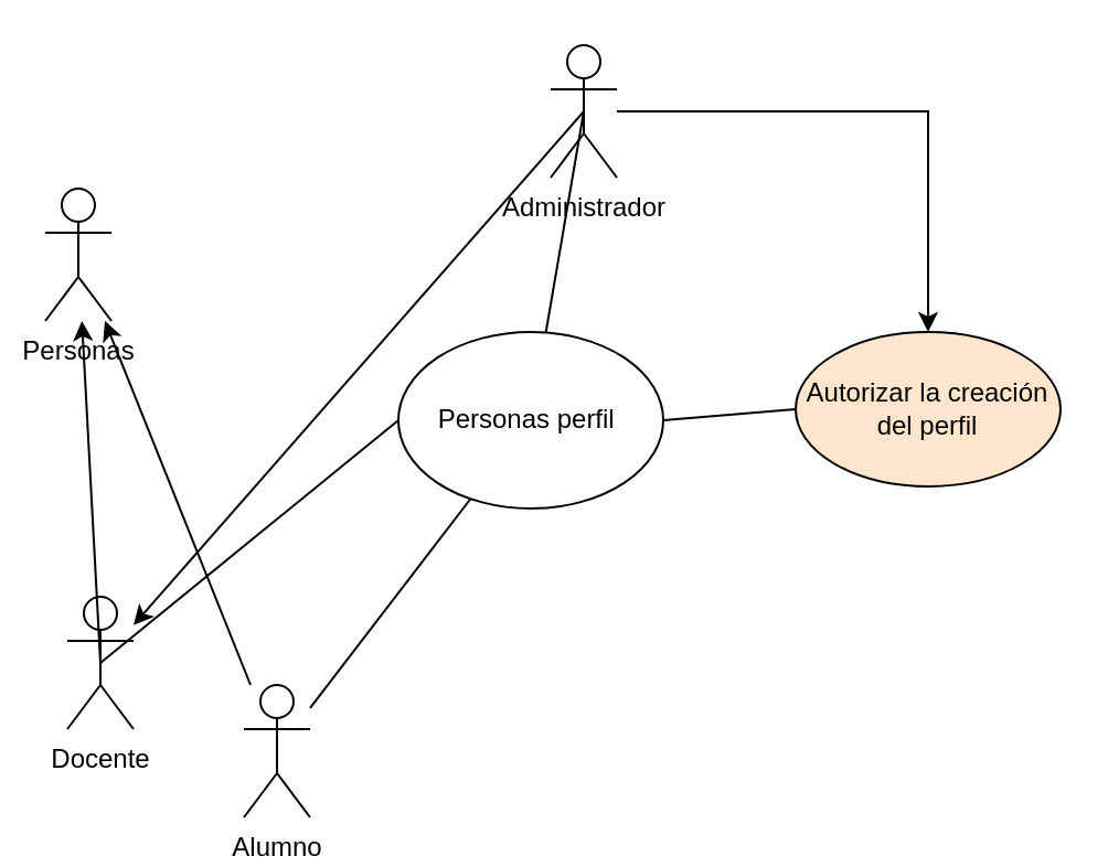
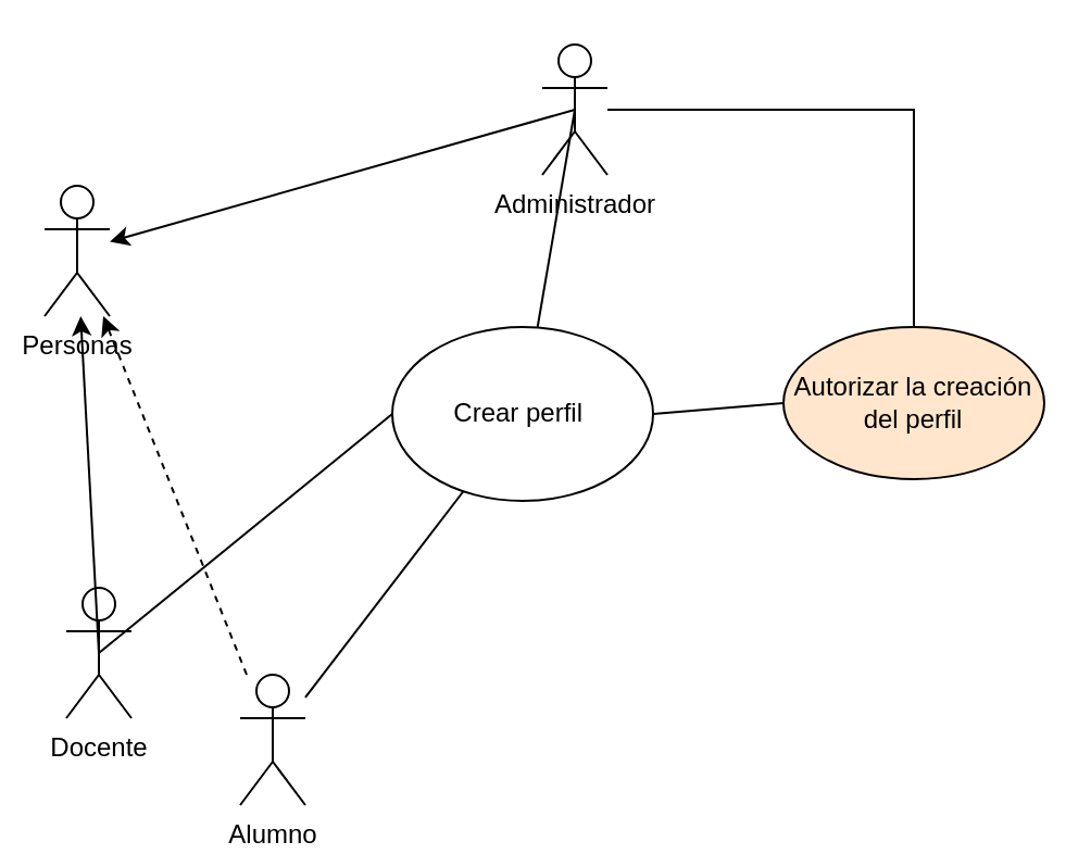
- <mxCell id="3" style="edgeStyle=orthogonalEdgeStyle;rounded=0;orthogonalLoop=1;jettySize=auto;html=1;entryX=0.5;entryY=0;entryDx=0;entryDy=0;" edge="1" parent="1" source="4" target="14"><mxGeometry relative="1" as="geometry" /></mxCell>
+ <mxCell id="3" style="edgeStyle=orthogonalEdgeStyle;rounded=0;orthogonalLoop=1;jettySize=auto;html=1;entryX=0.5;entryY=0;entryDx=0;entryDy=0;endArrow=none;" edge="1" parent="1" source="4" target="14"><mxGeometry relative="1" as="geometry" /></mxCell>
- <mxCell id="9" value="" style="endArrow=classic;html=1;rounded=0;exitX=0.5;exitY=0.5;exitDx=0;exitDy=0;exitPerimeter=0;" edge="1" parent="1" source="4" target="2"><mxGeometry width="50" height="50" relative="1" as="geometry"><mxPoint x="30" y="270" as="sourcePoint" /><mxPoint x="-60" y="360" as="targetPoint" /></mxGeometry></mxCell>
+ <mxCell id="9" value="" style="endArrow=classic;html=1;rounded=0;exitX=0.5;exitY=0.5;exitDx=0;exitDy=0;exitPerimeter=0;" edge="1" parent="1" source="4" target="6"><mxGeometry width="50" height="50" relative="1" as="geometry"><mxPoint x="30" y="270" as="sourcePoint" /><mxPoint x="-60" y="360" as="targetPoint" /></mxGeometry></mxCell>
- <mxCell id="10" value="Personas perfil&amp;nbsp;" style="ellipse;whiteSpace=wrap;html=1;" vertex="1" parent="1"><mxGeometry x="180" y="150" width="120" height="80" as="geometry" /></mxCell>
+ <mxCell id="10" value="Crear perfil&amp;nbsp;" style="ellipse;whiteSpace=wrap;html=1;" vertex="1" parent="1"><mxGeometry x="180" y="150" width="120" height="80" as="geometry" /></mxCell>
- <mxCell id="8" value="" style="endArrow=classic;html=1;rounded=0;" edge="1" parent="1" source="5" target="6"><mxGeometry width="50" height="50" relative="1" as="geometry"><mxPoint x="20" y="510" as="sourcePoint" /><mxPoint x="-80" y="420" as="targetPoint" /></mxGeometry></mxCell>
+ <mxCell id="8" value="" style="endArrow=classic;html=1;rounded=0;dashed=1;" edge="1" parent="1" source="5" target="6"><mxGeometry width="50" height="50" relative="1" as="geometry"><mxPoint x="20" y="510" as="sourcePoint" /><mxPoint x="-80" y="420" as="targetPoint" /></mxGeometry></mxCell>
